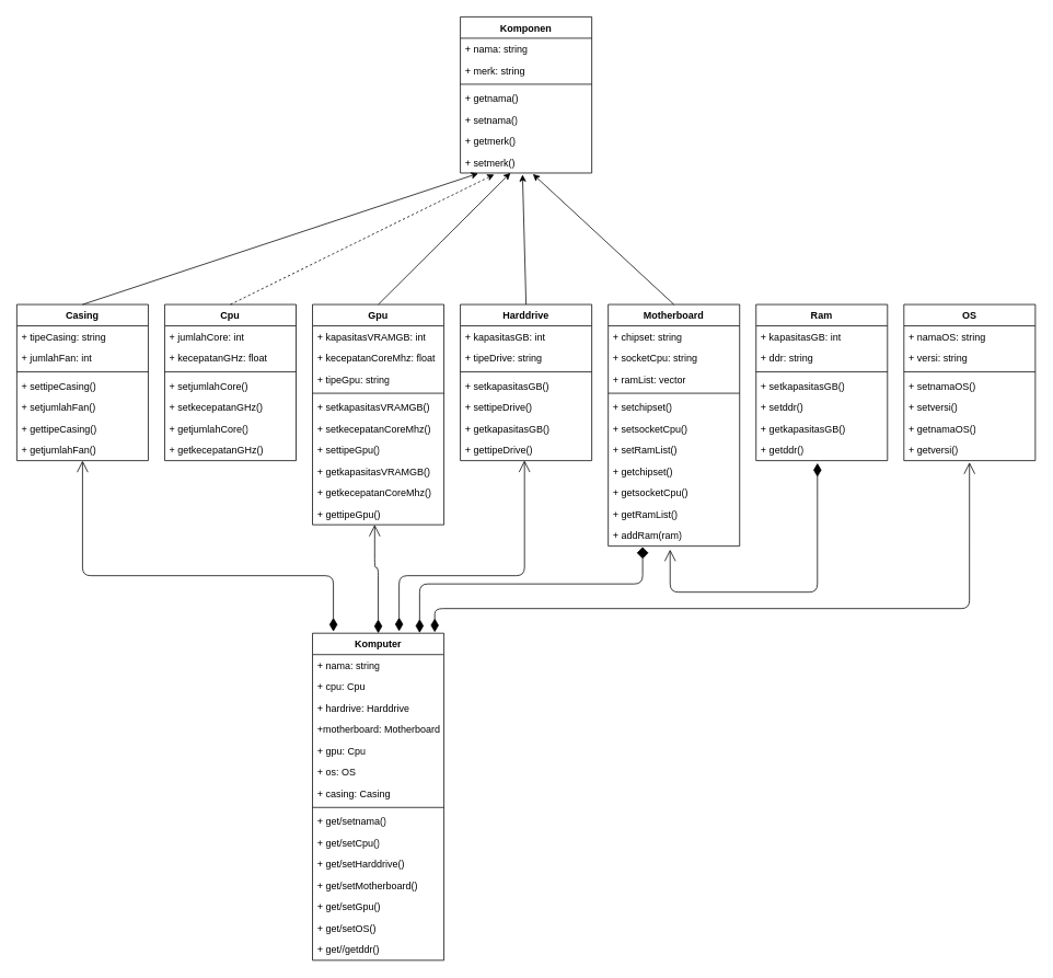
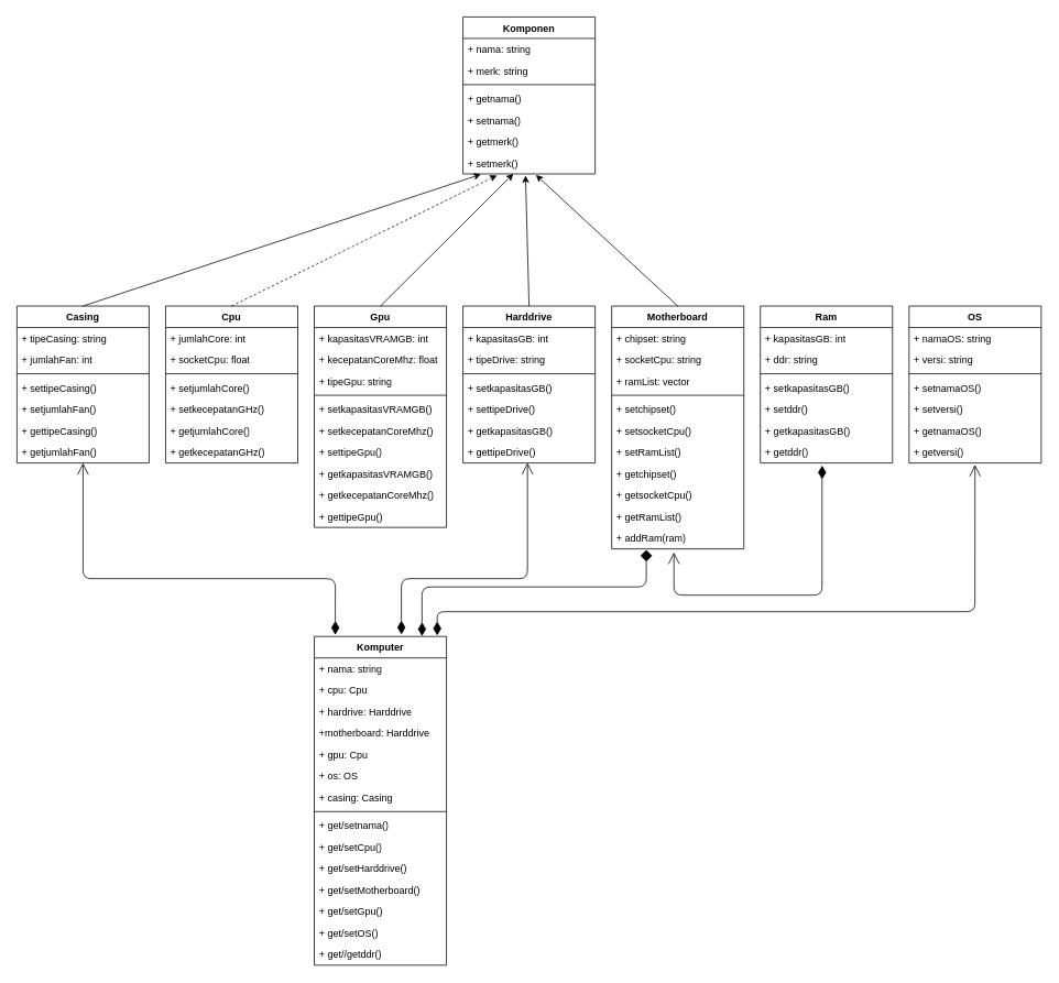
- <mxCell id="39" value="+ kecepatanGHz: float" style="text;strokeColor=none;fillColor=none;align=left;verticalAlign=top;spacingLeft=4;spacingRight=4;overflow=hidden;rotatable=0;points=[[0,0.5],[1,0.5]];portConstraint=eastwest;whiteSpace=wrap;html=1;" vertex="1" parent="37"><mxGeometry y="52" width="160" height="26" as="geometry" /></mxCell>
+ <mxCell id="39" value="+ socketCpu: float" style="text;strokeColor=none;fillColor=none;align=left;verticalAlign=top;spacingLeft=4;spacingRight=4;overflow=hidden;rotatable=0;points=[[0,0.5],[1,0.5]];portConstraint=eastwest;whiteSpace=wrap;html=1;" vertex="1" parent="37"><mxGeometry y="52" width="160" height="26" as="geometry" /></mxCell>
- <mxCell id="96" value="" style="endArrow=open;html=1;endSize=12;startArrow=diamondThin;startSize=14;startFill=1;edgeStyle=orthogonalEdgeStyle;align=left;verticalAlign=bottom;exitX=0.5;exitY=0;exitDx=0;exitDy=0;entryX=0.473;entryY=0.998;entryDx=0;entryDy=0;entryPerimeter=0;" edge="1" parent="1" source="78" target="36"><mxGeometry x="-1" y="3" relative="1" as="geometry"><mxPoint x="673" y="858" as="sourcePoint" /><mxPoint x="510" y="650" as="targetPoint" /><Array as="points"><mxPoint x="460" y="690" /><mxPoint x="456" y="690" /></Array></mxGeometry></mxCell>
- <mxCell id="82" value="+motherboard: Motherboard" style="text;strokeColor=none;fillColor=none;align=left;verticalAlign=top;spacingLeft=4;spacingRight=4;overflow=hidden;rotatable=0;points=[[0,0.5],[1,0.5]];portConstraint=eastwest;whiteSpace=wrap;html=1;" vertex="1" parent="78"><mxGeometry y="104" width="160" height="26" as="geometry" /></mxCell>
+ <mxCell id="82" value="+motherboard: Harddrive" style="text;strokeColor=none;fillColor=none;align=left;verticalAlign=top;spacingLeft=4;spacingRight=4;overflow=hidden;rotatable=0;points=[[0,0.5],[1,0.5]];portConstraint=eastwest;whiteSpace=wrap;html=1;" vertex="1" parent="78"><mxGeometry y="104" width="160" height="26" as="geometry" /></mxCell>
